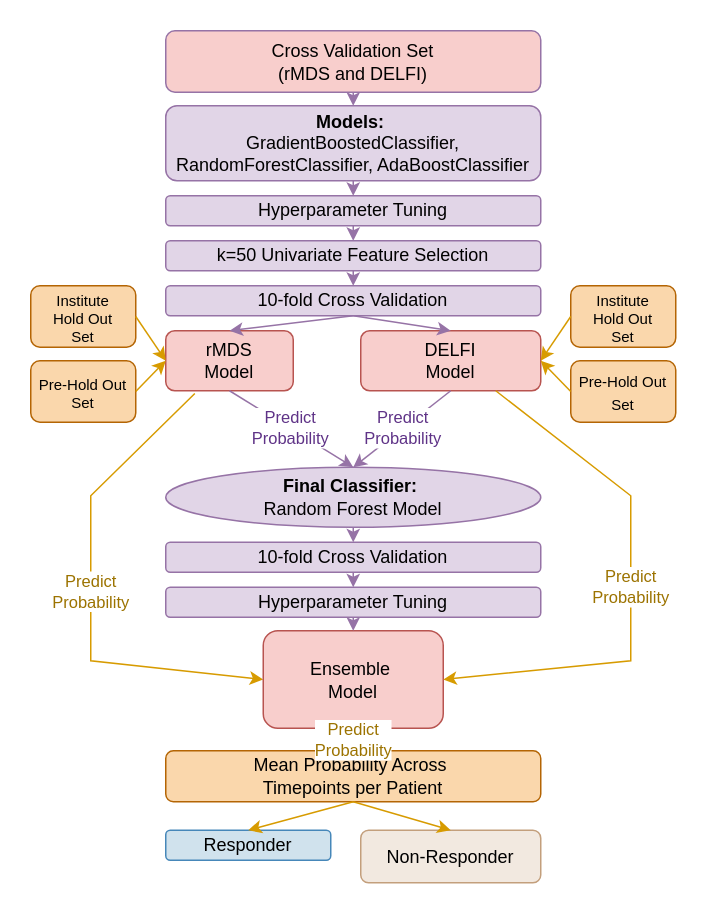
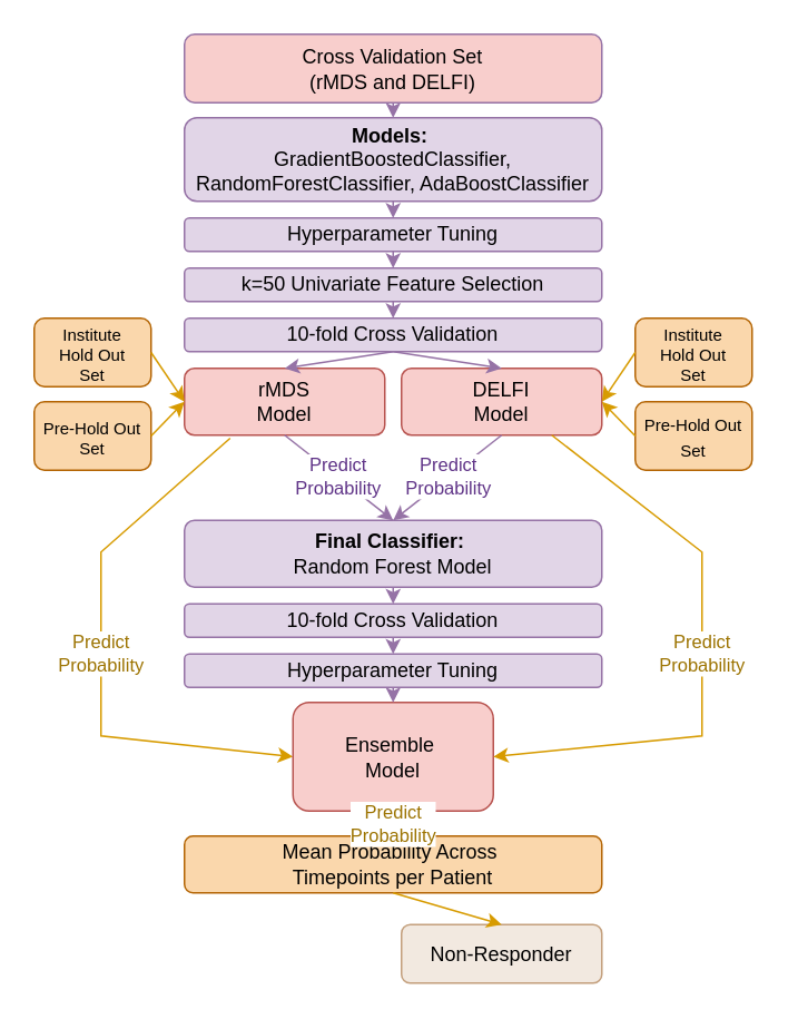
- <mxCell id="8" value="rMDS&lt;div&gt;Model&lt;/div&gt;" style="rounded=1;whiteSpace=wrap;html=1;fillColor=#f8cecc;strokeColor=#b85450;" parent="1" vertex="1"><mxGeometry x="110" y="220" width="85" height="40" as="geometry" /></mxCell>
+ <mxCell id="8" value="rMDS&lt;div&gt;Model&lt;/div&gt;" style="rounded=1;whiteSpace=wrap;html=1;fillColor=#f8cecc;strokeColor=#b85450;" parent="1" vertex="1"><mxGeometry x="110" y="220" width="120" height="40" as="geometry" /></mxCell>
- <mxCell id="11" value="&lt;b&gt;Final Classifier:&lt;/b&gt;&amp;nbsp;&lt;div&gt;Random Forest Model&lt;/div&gt;" style="ellipse;whiteSpace=wrap;html=1;fillColor=#e1d5e7;strokeColor=#9673a6;" parent="1" vertex="1"><mxGeometry x="110" y="311" width="250" height="40" as="geometry" /></mxCell>
+ <mxCell id="11" value="&lt;b&gt;Final Classifier:&lt;/b&gt;&amp;nbsp;&lt;div&gt;Random Forest Model&lt;/div&gt;" style="rounded=1;whiteSpace=wrap;html=1;fillColor=#e1d5e7;strokeColor=#9673a6;" parent="1" vertex="1"><mxGeometry x="110" y="311" width="250" height="40" as="geometry" /></mxCell>
- <mxCell id="23" value="" style="endArrow=classic;html=1;rounded=0;exitX=0.5;exitY=1;exitDx=0;exitDy=0;entryX=0.5;entryY=0;entryDx=0;entryDy=0;fillColor=#ffe6cc;strokeColor=#d79b00;" parent="1" source="20" target="21" edge="1"><mxGeometry width="50" height="50" relative="1" as="geometry"><mxPoint x="185" y="110" as="sourcePoint" /><mxPoint x="255" y="130" as="targetPoint" /></mxGeometry></mxCell>
- <mxCell id="21" value="Responder" style="rounded=1;whiteSpace=wrap;html=1;fillColor=#D0E2ED;strokeColor=#4687B9;" parent="1" vertex="1"><mxGeometry x="110" y="553" width="110" height="20" as="geometry" /></mxCell>
